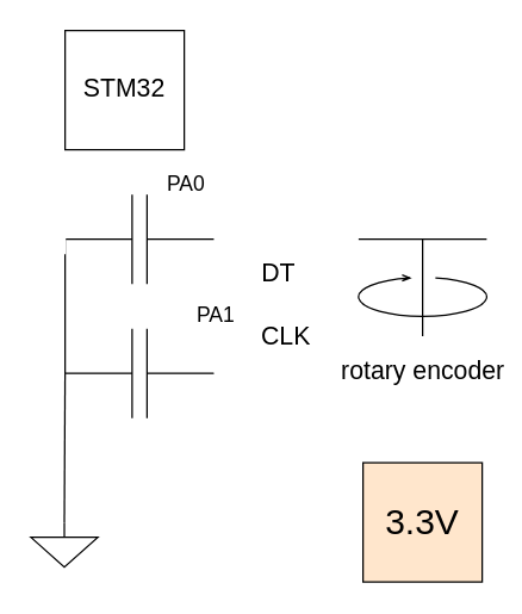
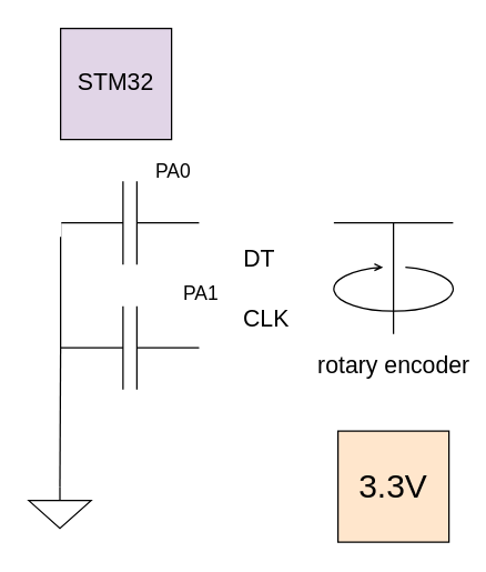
- <mxCell id="18" value="STM32" style="whiteSpace=wrap;html=1;aspect=fixed;fontSize=17;" vertex="1" parent="1"><mxGeometry x="43" y="20" width="80" height="80" as="geometry" /></mxCell>
+ <mxCell id="18" value="STM32" style="whiteSpace=wrap;html=1;aspect=fixed;fontSize=17;fillColor=#e1d5e7;" vertex="1" parent="1"><mxGeometry x="43" y="20" width="80" height="80" as="geometry" /></mxCell>
- <mxCell id="11" value="&lt;font style=&quot;font-size: 17px&quot;&gt;rotary encoder&lt;/font&gt;" style="shape=mxgraph.pid.feeders.feeder_(rotary_table);html=1;pointerEvents=1;align=center;verticalLabelPosition=bottom;verticalAlign=top;dashed=0;fontSize=24;" vertex="1" parent="1"><mxGeometry x="238" y="160" width="90" height="65" as="geometry" /></mxCell>
+ <mxCell id="11" value="&lt;font style=&quot;font-size: 17px&quot;&gt;rotary encoder&lt;/font&gt;" style="shape=mxgraph.pid.feeders.feeder_(rotary_table);html=1;pointerEvents=1;align=center;verticalLabelPosition=bottom;verticalAlign=top;dashed=0;fontSize=24;" vertex="1" parent="1"><mxGeometry x="238" y="160" width="90" height="80" as="geometry" /></mxCell>
